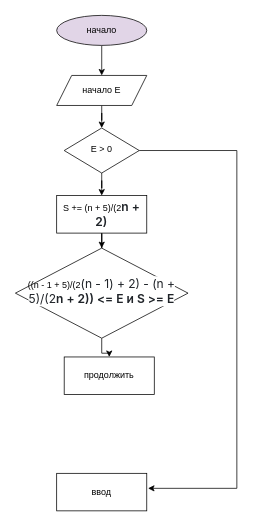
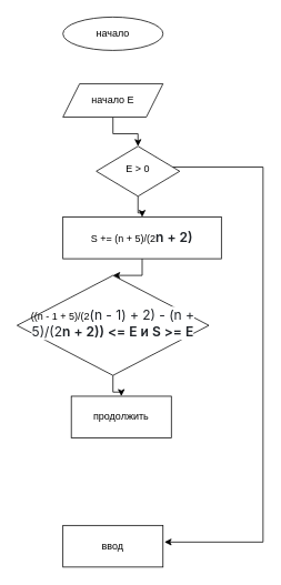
- <mxCell id="3" value="начало" style="ellipse;whiteSpace=wrap;html=1;fillColor=#e1d5e7;" vertex="1" parent="1"><mxGeometry x="75" y="20" width="120" height="40" as="geometry" /></mxCell>
+ <mxCell id="3" value="начало" style="ellipse;whiteSpace=wrap;html=1;" vertex="1" parent="1"><mxGeometry x="75" y="20" width="120" height="40" as="geometry" /></mxCell>
- <mxCell id="2" style="edgeStyle=orthogonalEdgeStyle;rounded=0;orthogonalLoop=1;jettySize=auto;html=1;entryX=0.5;entryY=0;entryDx=0;entryDy=0;" edge="1" parent="1" source="3" target="5"><mxGeometry relative="1" as="geometry" /></mxCell>
- <mxCell id="8" value="E &amp;gt; 0" style="rhombus;whiteSpace=wrap;html=1;shadow=0;fontFamily=Helvetica;fontSize=12;align=center;strokeWidth=1;spacing=6;spacingTop=-4;" vertex="1" parent="1"><mxGeometry x="85" y="170" width="100" height="60" as="geometry" /></mxCell>
+ <mxCell id="8" value="E &amp;gt; 0" style="rhombus;whiteSpace=wrap;html=1;shadow=0;fontFamily=Helvetica;fontSize=12;align=center;strokeWidth=1;spacing=6;spacingTop=-4;" vertex="1" parent="1"><mxGeometry x="115" y="175" width="100" height="60" as="geometry" /></mxCell>
- <mxCell id="10" value="S += (n + 5)/(2&lt;span style=&quot;box-sizing: border-box; font-weight: var(--base-text-weight-semibold, 600); color: rgb(31, 35, 40); font-family: -apple-system, BlinkMacSystemFont, &amp;quot;Segoe UI&amp;quot;, &amp;quot;Noto Sans&amp;quot;, Helvetica, Arial, sans-serif, &amp;quot;Apple Color Emoji&amp;quot;, &amp;quot;Segoe UI Emoji&amp;quot;; font-size: 16px; text-align: start; background-color: rgb(255, 255, 255);&quot;&gt;n + 2)&lt;/span&gt;" style="rounded=0;whiteSpace=wrap;html=1;" vertex="1" parent="1"><mxGeometry x="75" y="260" width="120" height="50" as="geometry" /></mxCell>
+ <mxCell id="10" value="S += (n + 5)/(2&lt;span style=&quot;box-sizing: border-box; font-weight: var(--base-text-weight-semibold, 600); color: rgb(31, 35, 40); font-family: -apple-system, BlinkMacSystemFont, &amp;quot;Segoe UI&amp;quot;, &amp;quot;Noto Sans&amp;quot;, Helvetica, Arial, sans-serif, &amp;quot;Apple Color Emoji&amp;quot;, &amp;quot;Segoe UI Emoji&amp;quot;; font-size: 16px; text-align: start; background-color: rgb(255, 255, 255);&quot;&gt;n + 2)&lt;/span&gt;" style="rounded=0;whiteSpace=wrap;html=1;" vertex="1" parent="1"><mxGeometry x="75" y="260" width="190" height="50" as="geometry" /></mxCell>
